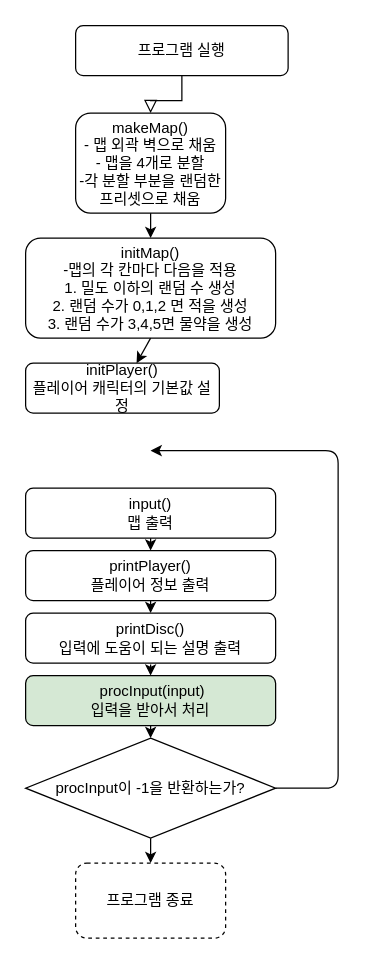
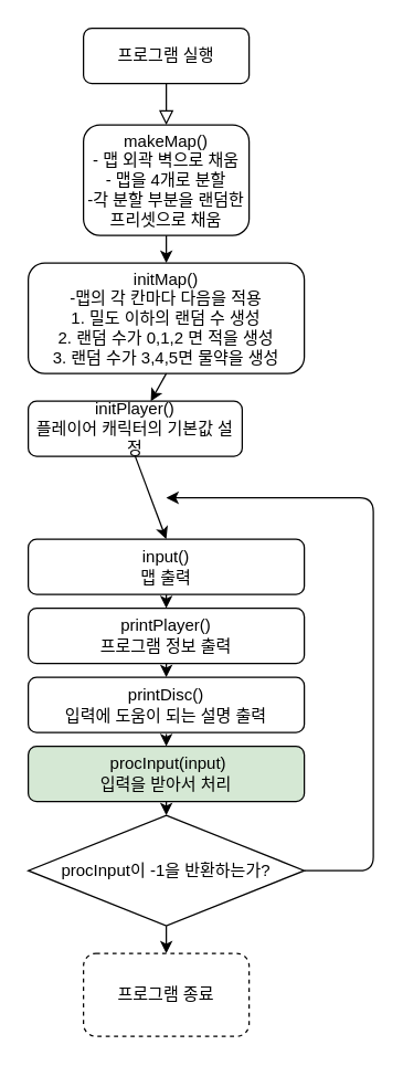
- <mxCell id="3" value="프로그램 실행" style="rounded=1;whiteSpace=wrap;html=1;fontSize=12;glass=0;strokeWidth=1;shadow=0;" parent="1" vertex="1"><mxGeometry x="60" y="20" width="170" height="40" as="geometry" /></mxCell>
+ <mxCell id="3" value="프로그램 실행" style="rounded=1;whiteSpace=wrap;html=1;fontSize=12;glass=0;strokeWidth=1;shadow=0;" parent="1" vertex="1"><mxGeometry x="60" y="20" width="120" height="40" as="geometry" /></mxCell>
+ <mxCell id="14" value="" style="endArrow=classic;html=1;exitX=0.5;exitY=1;exitDx=0;exitDy=0;entryX=0.5;entryY=0;entryDx=0;entryDy=0;" edge="1" parent="1" source="7" target="9"><mxGeometry width="50" height="50" relative="1" as="geometry"><mxPoint x="150" y="420" as="sourcePoint" /><mxPoint x="200" y="370" as="targetPoint" /></mxGeometry></mxCell>
- <mxCell id="10" value="&lt;div&gt;printPlayer()&lt;/div&gt;&lt;div&gt;플레이어 정보 출력&lt;br&gt;&lt;/div&gt;" style="rounded=1;whiteSpace=wrap;html=1;" vertex="1" parent="1"><mxGeometry x="20" y="440" width="200" height="40" as="geometry" /></mxCell>
+ <mxCell id="10" value="&lt;div&gt;printPlayer()&lt;/div&gt;&lt;div&gt;프로그램 정보 출력&lt;br&gt;&lt;/div&gt;" style="rounded=1;whiteSpace=wrap;html=1;" vertex="1" parent="1"><mxGeometry x="20" y="440" width="200" height="40" as="geometry" /></mxCell>
